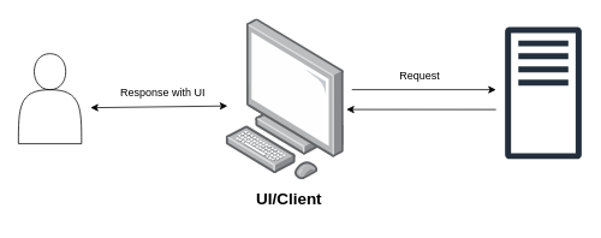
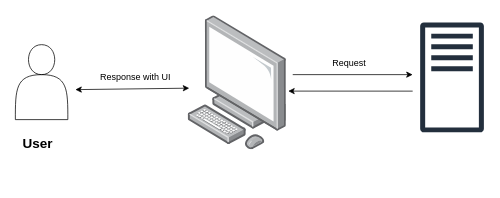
+ <mxCell id="10" value="&lt;b&gt;&lt;font style=&quot;font-size: 18px;&quot;&gt;User&lt;/font&gt;&lt;/b&gt;" style="text;html=1;strokeColor=none;fillColor=none;align=center;verticalAlign=middle;whiteSpace=wrap;rounded=0;" vertex="1" parent="1"><mxGeometry x="20" y="176.33" width="60" height="30" as="geometry" /></mxCell>
- <mxCell id="11" value="&lt;b&gt;&lt;font style=&quot;font-size: 18px;&quot;&gt;UI/Client&lt;/font&gt;&lt;/b&gt;" style="text;html=1;align=center;verticalAlign=middle;resizable=0;points=[];autosize=1;strokeColor=none;fillColor=none;" vertex="1" parent="1"><mxGeometry x="270" y="201.33" width="100" height="40" as="geometry" /></mxCell>
